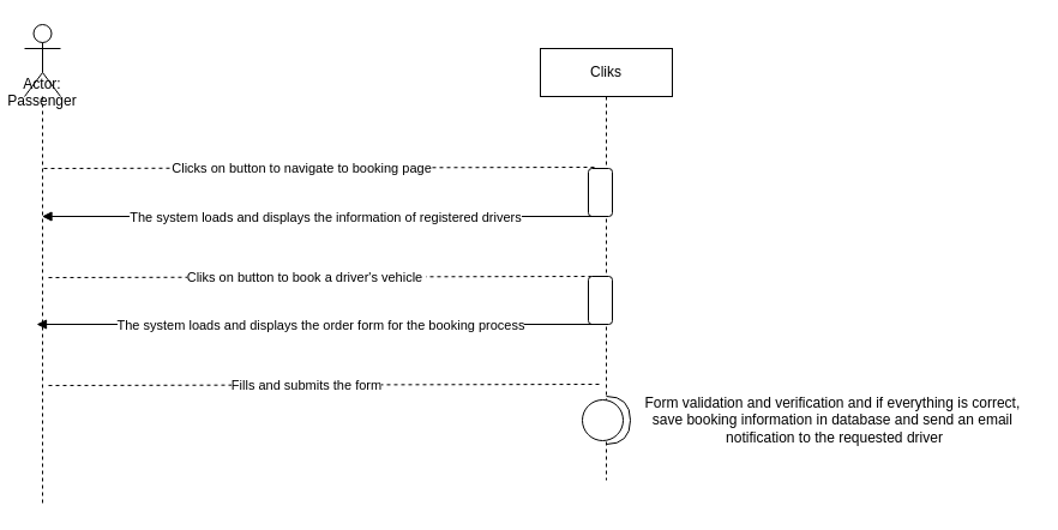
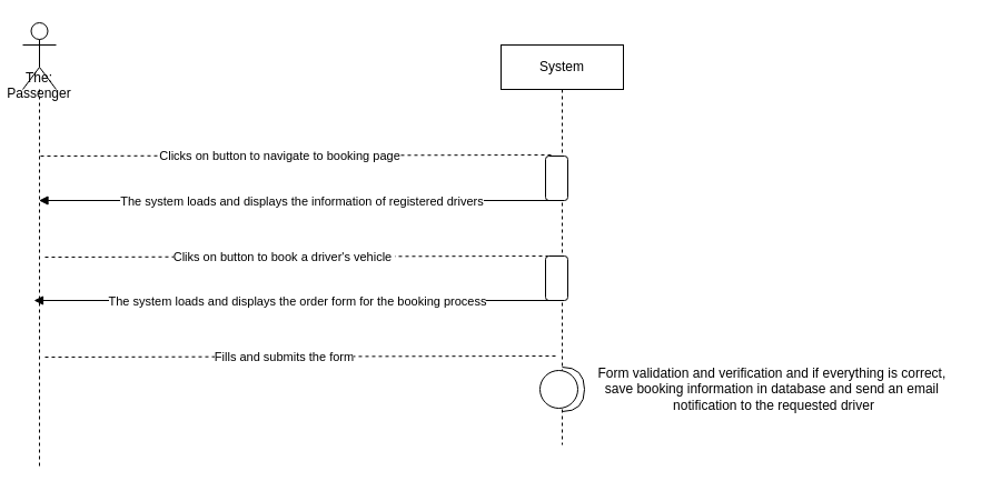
- <mxCell id="9" value="Cliks" style="shape=umlLifeline;perimeter=lifelinePerimeter;whiteSpace=wrap;html=1;container=1;collapsible=0;recursiveResize=0;outlineConnect=0;" vertex="1" parent="1"><mxGeometry x="450" y="40" width="110" height="360" as="geometry" /></mxCell>
+ <mxCell id="9" value="System" style="shape=umlLifeline;perimeter=lifelinePerimeter;whiteSpace=wrap;html=1;container=1;collapsible=0;recursiveResize=0;outlineConnect=0;" vertex="1" parent="1"><mxGeometry x="450" y="40" width="110" height="360" as="geometry" /></mxCell>
- <mxCell id="2" value="Actor: Passenger" style="shape=umlLifeline;participant=umlActor;perimeter=lifelinePerimeter;whiteSpace=wrap;html=1;container=1;collapsible=0;recursiveResize=0;verticalAlign=top;spacingTop=36;outlineConnect=0;size=60;" vertex="1" parent="1"><mxGeometry x="20" y="20" width="30" height="400" as="geometry" /></mxCell>
+ <mxCell id="2" value="The: Passenger" style="shape=umlLifeline;participant=umlActor;perimeter=lifelinePerimeter;whiteSpace=wrap;html=1;container=1;collapsible=0;recursiveResize=0;verticalAlign=top;spacingTop=36;outlineConnect=0;size=60;" vertex="1" parent="1"><mxGeometry x="20" y="20" width="30" height="400" as="geometry" /></mxCell>
